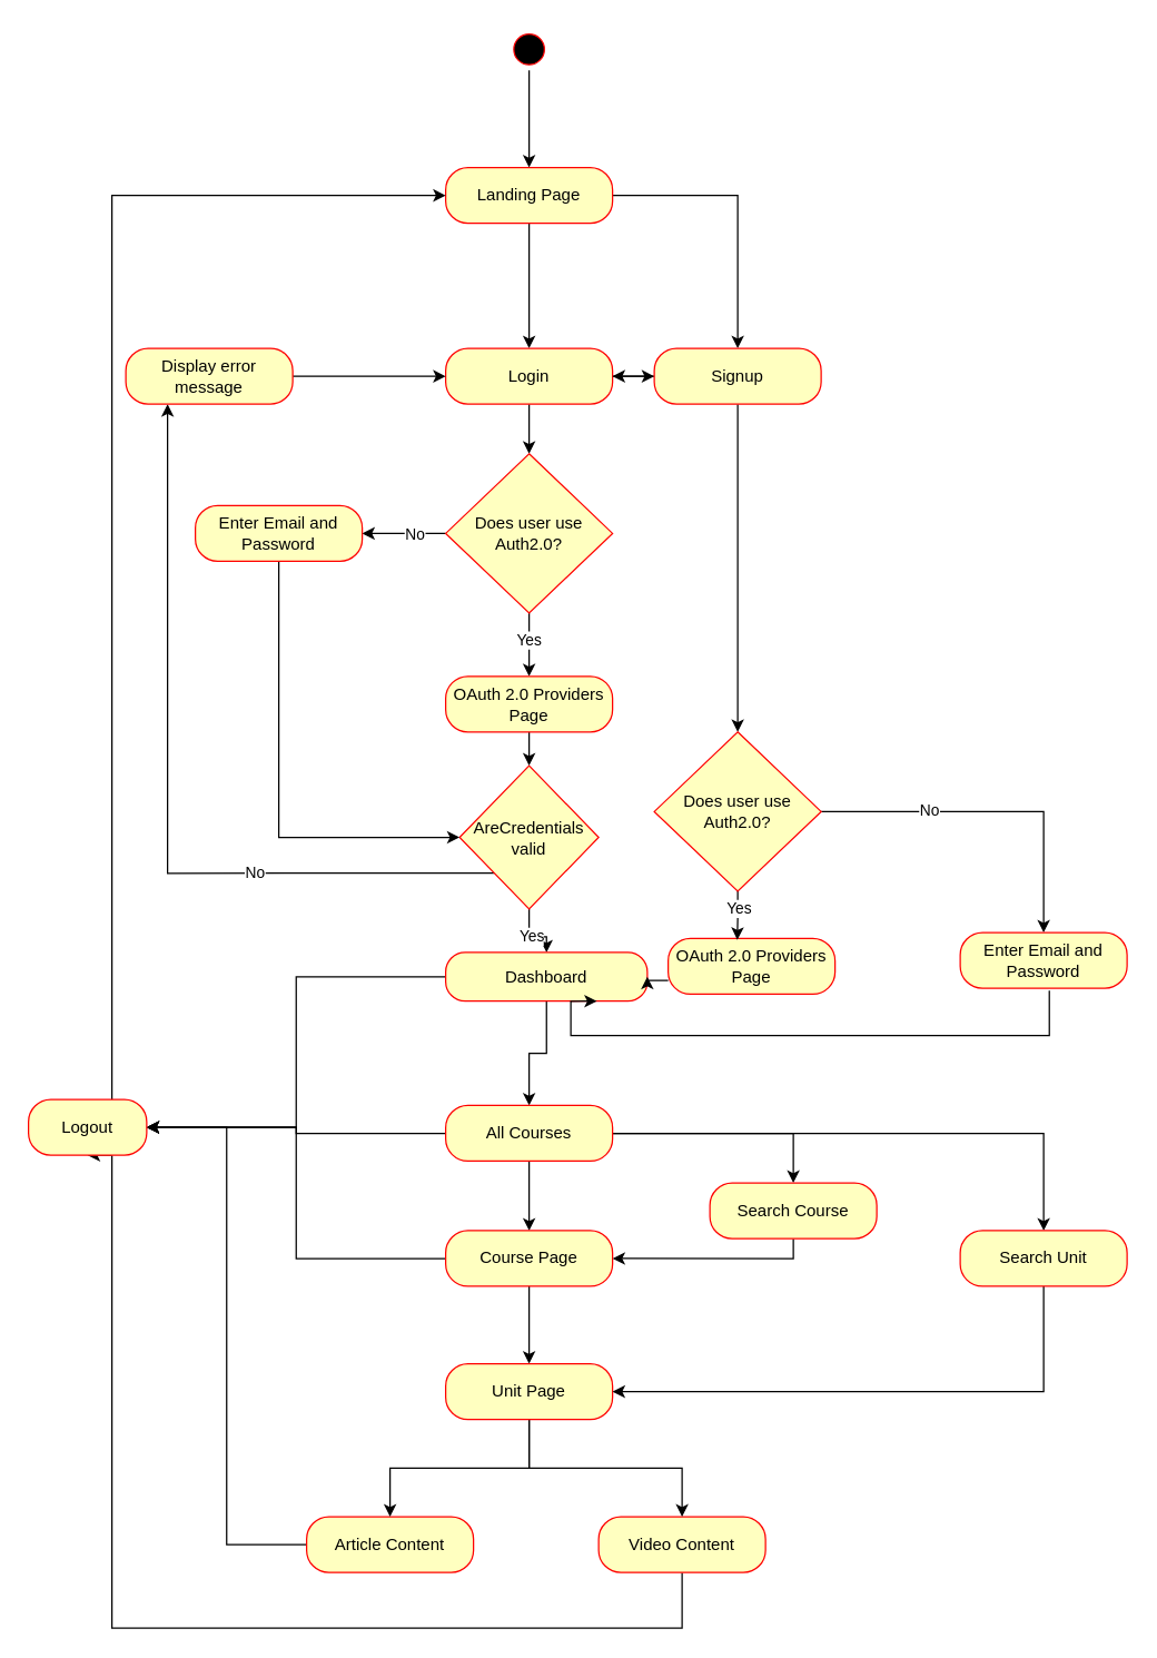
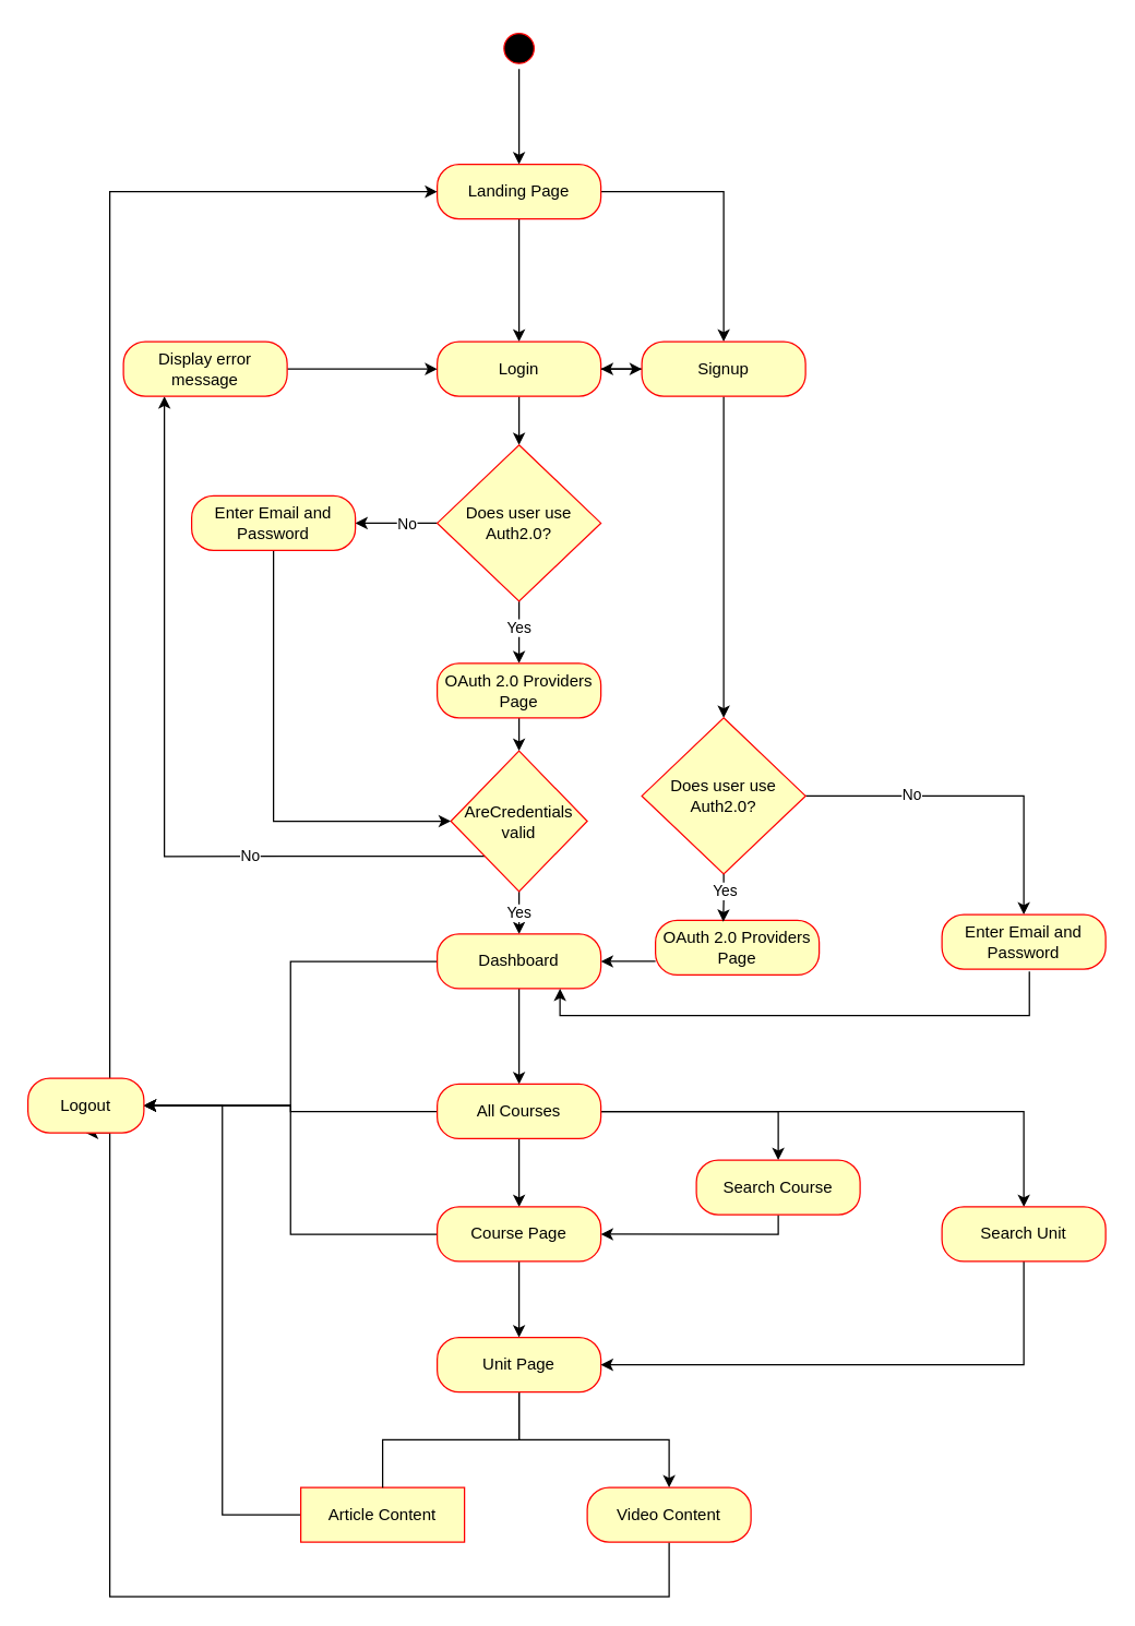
- <mxCell id="19" value="Dashboard" style="rounded=1;whiteSpace=wrap;html=1;arcSize=40;fontColor=#000000;fillColor=#ffffc0;strokeColor=#ff0000;" parent="1" vertex="1"><mxGeometry x="320" y="684.25" width="145" height="35" as="geometry" /></mxCell>
+ <mxCell id="19" value="Dashboard" style="rounded=1;whiteSpace=wrap;html=1;arcSize=40;fontColor=#000000;fillColor=#ffffc0;strokeColor=#ff0000;" parent="1" vertex="1"><mxGeometry x="320" y="684.25" width="120" height="40" as="geometry" /></mxCell>
- <mxCell id="54" style="edgeStyle=orthogonalEdgeStyle;rounded=0;orthogonalLoop=1;jettySize=auto;html=1;entryX=0.5;entryY=0;entryDx=0;entryDy=0;" edge="1" parent="1" source="56" target="31"><mxGeometry relative="1" as="geometry" /></mxCell>
+ <mxCell id="54" style="edgeStyle=orthogonalEdgeStyle;rounded=0;orthogonalLoop=1;jettySize=auto;html=1;entryX=0.5;entryY=0;entryDx=0;entryDy=0;endArrow=none;" edge="1" parent="1" source="56" target="31"><mxGeometry relative="1" as="geometry" /></mxCell>
- <mxCell id="31" value="Article Content" style="rounded=1;whiteSpace=wrap;html=1;arcSize=40;fontColor=#000000;fillColor=#ffffc0;strokeColor=#ff0000;" parent="1" vertex="1"><mxGeometry x="220" y="1090" width="120" height="40" as="geometry" /></mxCell>
+ <mxCell id="31" value="Article Content" style="whiteSpace=wrap;html=1;arcSize=40;fontColor=#000000;fillColor=#ffffc0;strokeColor=#ff0000;rounded=0;" parent="1" vertex="1"><mxGeometry x="220" y="1090" width="120" height="40" as="geometry" /></mxCell>
